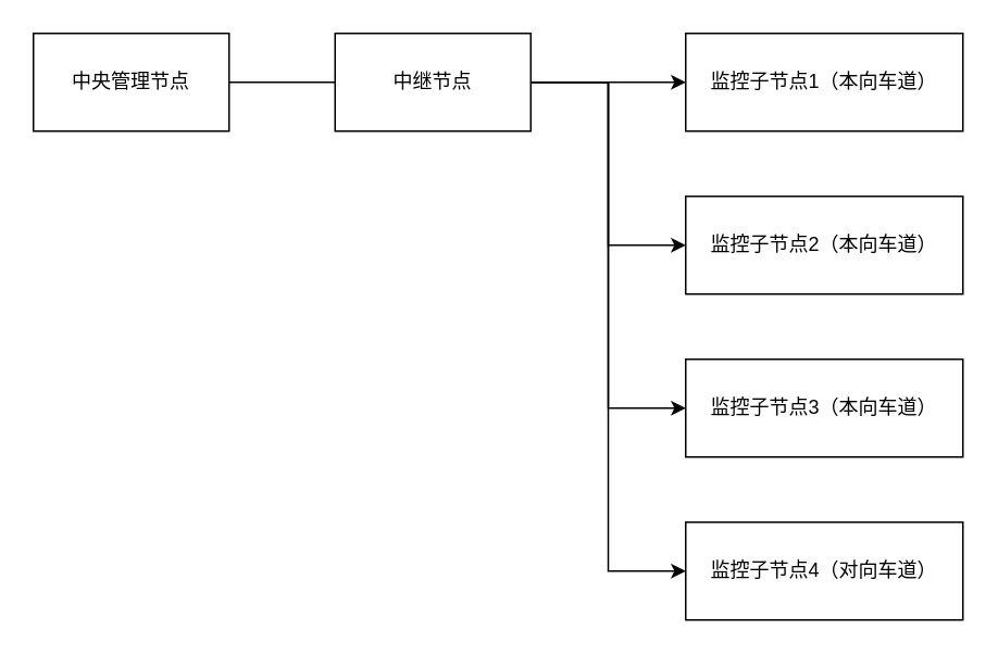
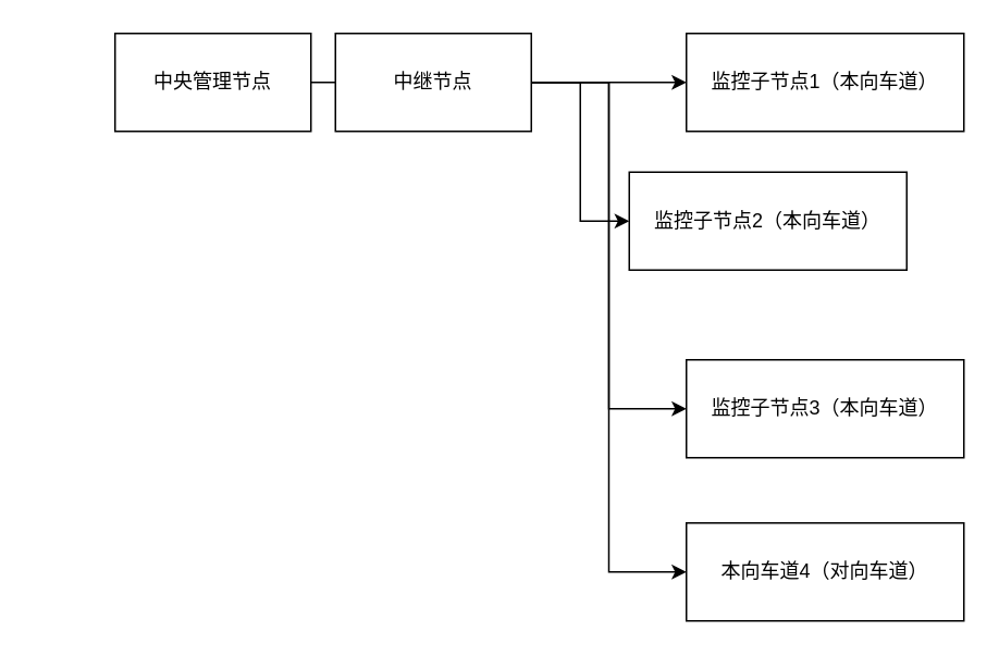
- <mxCell id="3" value="中央管理节点" style="rounded=0;whiteSpace=wrap;html=1;" vertex="1" parent="1"><mxGeometry x="20" y="20" width="120" height="60" as="geometry" /></mxCell>
+ <mxCell id="3" value="中央管理节点" style="rounded=0;whiteSpace=wrap;html=1;" vertex="1" parent="1"><mxGeometry x="70" y="20" width="120" height="60" as="geometry" /></mxCell>
- <mxCell id="10" value="监控子节点2（本向车道）" style="rounded=0;whiteSpace=wrap;html=1;" vertex="1" parent="1"><mxGeometry x="420" y="120" width="170" height="60" as="geometry" /></mxCell>
+ <mxCell id="10" value="监控子节点2（本向车道）" style="rounded=0;whiteSpace=wrap;html=1;" vertex="1" parent="1"><mxGeometry x="385" y="105" width="170" height="60" as="geometry" /></mxCell>
- <mxCell id="12" value="监控子节点4（对向车道）" style="rounded=0;whiteSpace=wrap;html=1;" vertex="1" parent="1"><mxGeometry x="420" y="320" width="170" height="60" as="geometry" /></mxCell>
+ <mxCell id="12" value="本向车道4（对向车道）" style="rounded=0;whiteSpace=wrap;html=1;" vertex="1" parent="1"><mxGeometry x="420" y="320" width="170" height="60" as="geometry" /></mxCell>
